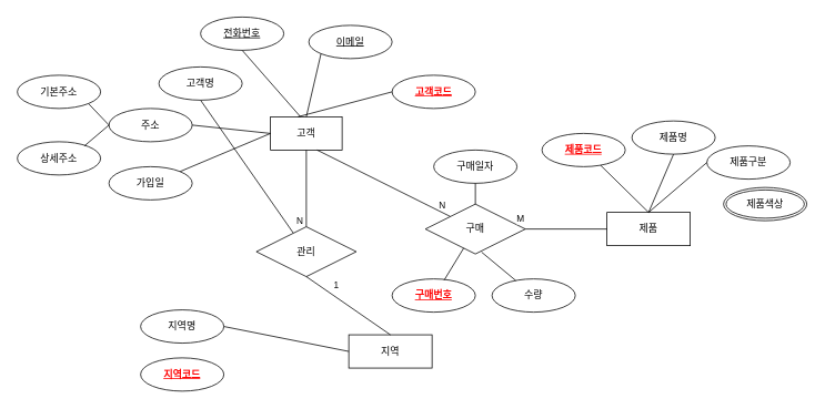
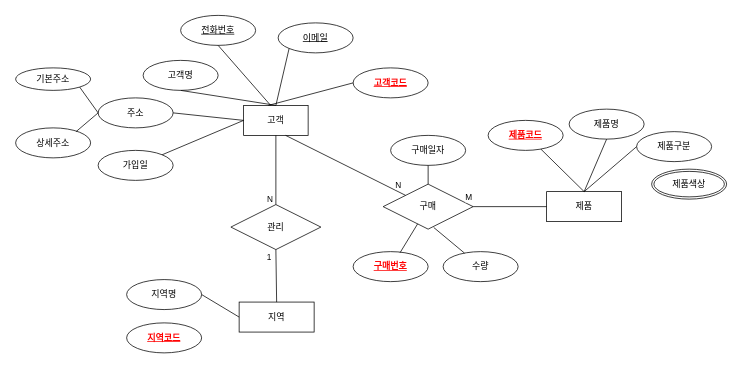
- <mxCell id="13" value="기본주소" style="ellipse;whiteSpace=wrap;html=1;align=center;" parent="1" vertex="1"><mxGeometry x="20" y="90" width="100" height="40" as="geometry" /></mxCell>
+ <mxCell id="13" value="기본주소" style="ellipse;whiteSpace=wrap;html=1;align=center;" parent="1" vertex="1"><mxGeometry x="20" y="90" width="100" height="30" as="geometry" /></mxCell>
- <mxCell id="4" value="" style="endArrow=none;html=1;rounded=0;exitX=0.5;exitY=1;exitDx=0;exitDy=0;" parent="1" source="3" target="29" edge="1"><mxGeometry relative="1" as="geometry"><mxPoint x="280" y="200" as="sourcePoint" /><mxPoint x="440" y="200" as="targetPoint" /></mxGeometry></mxCell>
+ <mxCell id="4" value="" style="endArrow=none;html=1;rounded=0;entryX=0.5;entryY=0;entryDx=0;entryDy=0;exitX=0.5;exitY=1;exitDx=0;exitDy=0;" parent="1" source="3" target="2" edge="1"><mxGeometry relative="1" as="geometry"><mxPoint x="280" y="200" as="sourcePoint" /><mxPoint x="440" y="200" as="targetPoint" /></mxGeometry></mxCell>
- <mxCell id="19" value="지역" style="whiteSpace=wrap;html=1;align=center;" parent="1" vertex="1"><mxGeometry x="418" y="402.25" width="100" height="40" as="geometry" /></mxCell>
+ <mxCell id="19" value="지역" style="whiteSpace=wrap;html=1;align=center;" parent="1" vertex="1"><mxGeometry x="318" y="402.25" width="100" height="40" as="geometry" /></mxCell>
